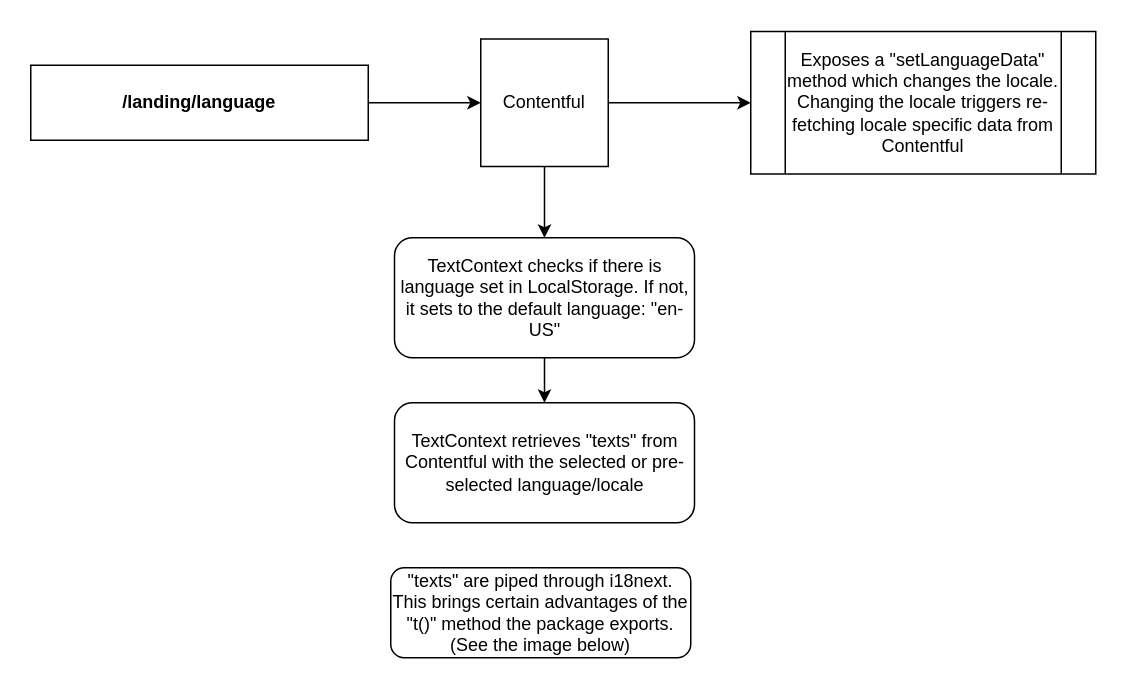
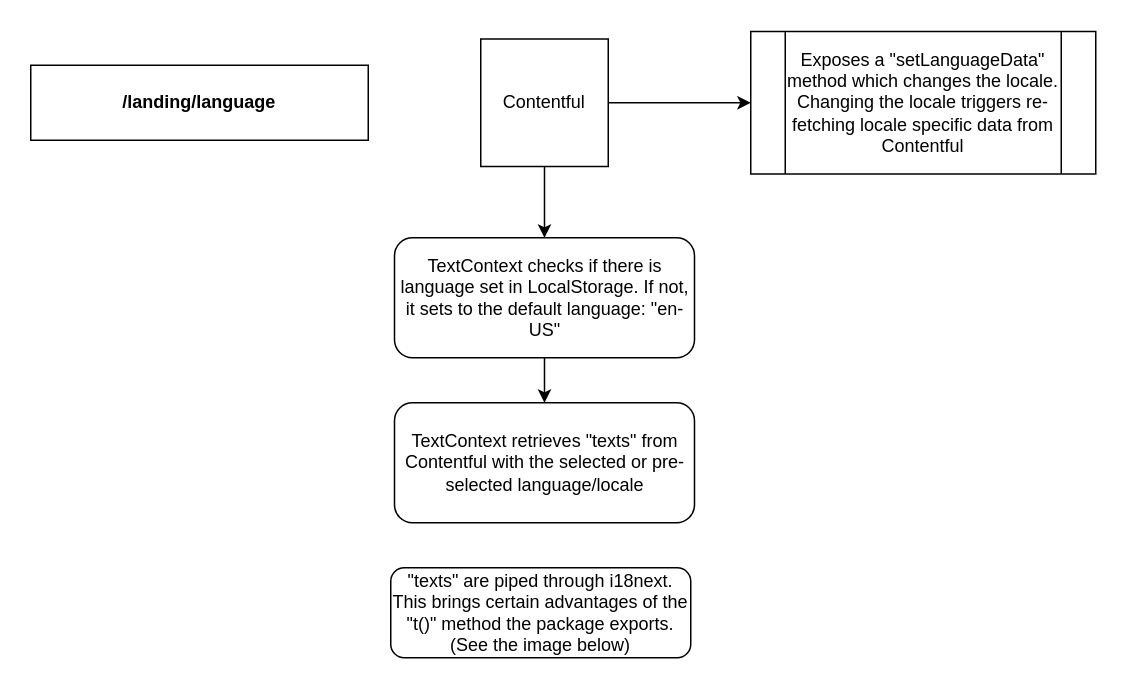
- <mxCell id="2" style="edgeStyle=orthogonalEdgeStyle;rounded=0;orthogonalLoop=1;jettySize=auto;html=1;" edge="1" parent="1" source="3" target="6"><mxGeometry relative="1" as="geometry" /></mxCell>
